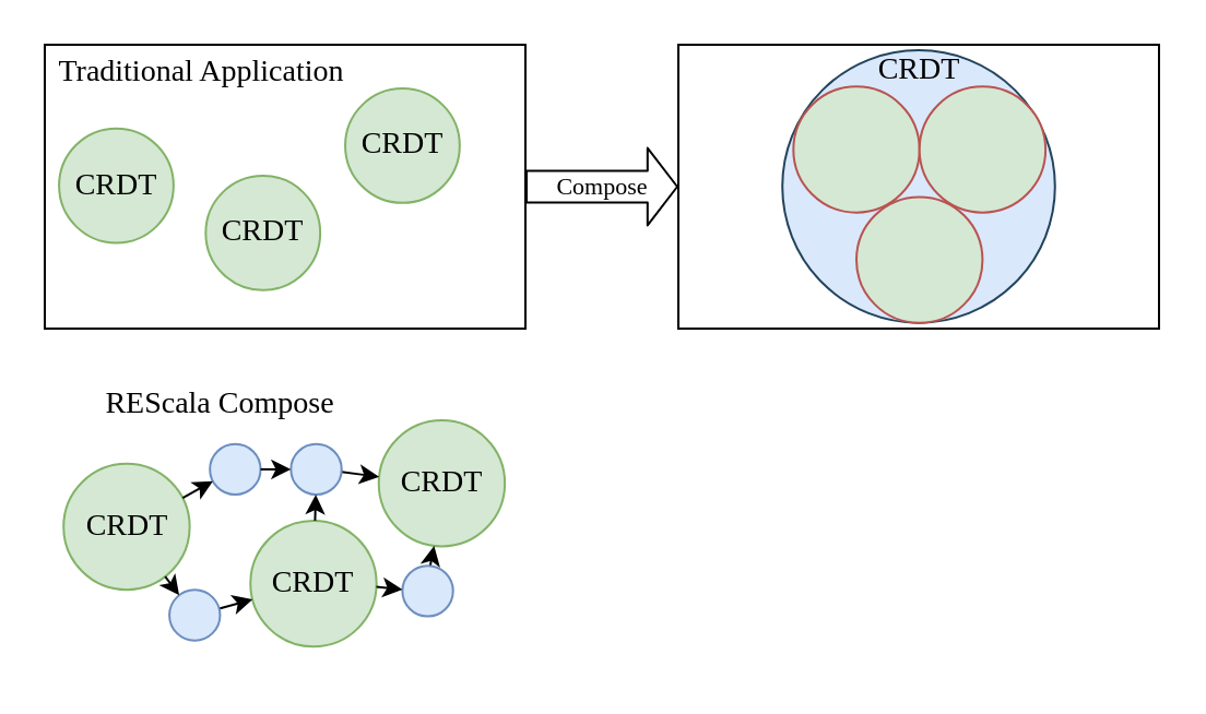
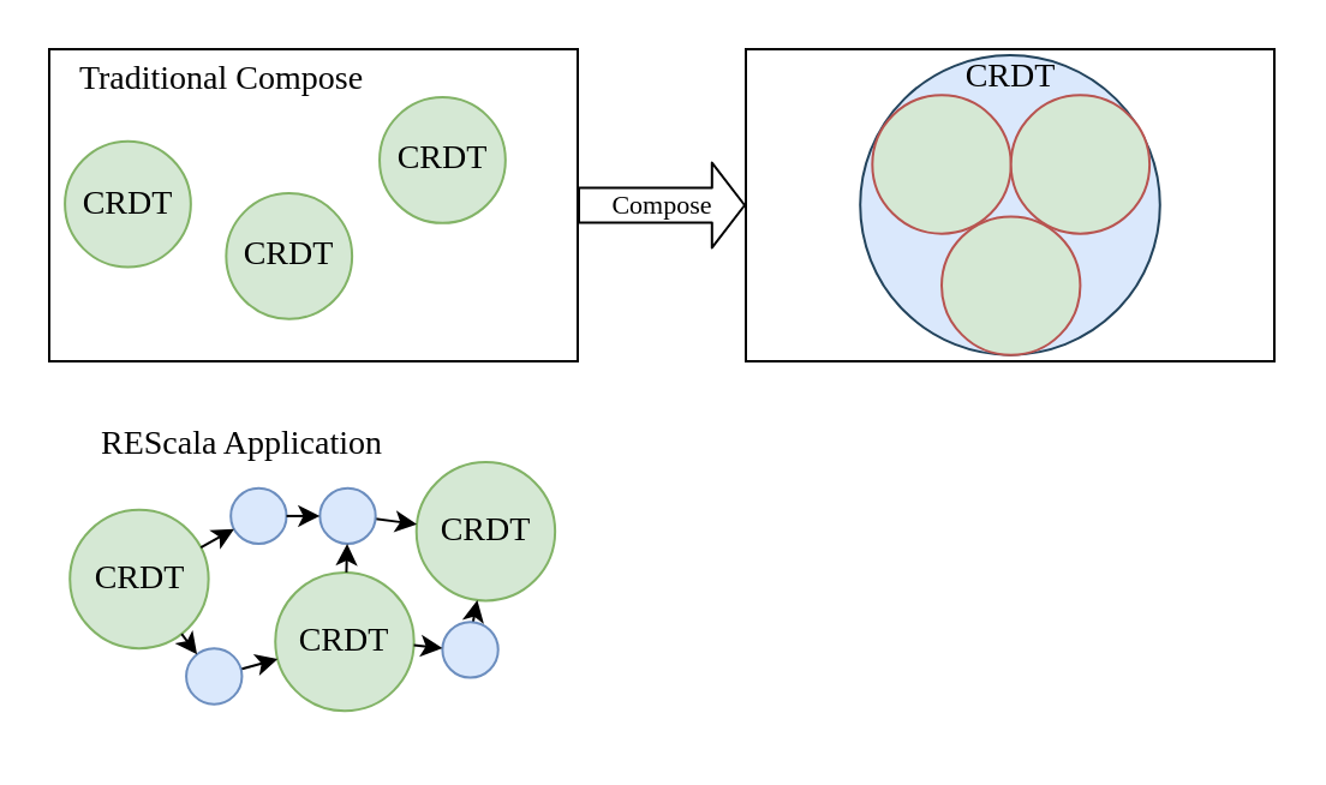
- <mxCell id="26" value="Traditional Application" style="text;strokeColor=none;fillColor=none;align=center;verticalAlign=middle;whiteSpace=wrap;rounded=0;fontSize=14;fontFamily=Libertinus Serif;" parent="21" vertex="1"><mxGeometry y="6.667" width="144.079" height="13.333" as="geometry" /></mxCell>
+ <mxCell id="26" value="Traditional Compose" style="text;strokeColor=none;fillColor=none;align=center;verticalAlign=middle;whiteSpace=wrap;rounded=0;fontSize=14;fontFamily=Libertinus Serif;" parent="21" vertex="1"><mxGeometry y="6.667" width="144.079" height="13.333" as="geometry" /></mxCell>
- <mxCell id="8" value="REScala Compose" style="text;strokeColor=none;fillColor=none;align=center;verticalAlign=middle;whiteSpace=wrap;rounded=0;fontSize=14;fontFamily=Libertinus Serif;" parent="4" vertex="1"><mxGeometry width="158.689" height="14.444" as="geometry" /></mxCell>
+ <mxCell id="8" value="REScala Application" style="text;strokeColor=none;fillColor=none;align=center;verticalAlign=middle;whiteSpace=wrap;rounded=0;fontSize=14;fontFamily=Libertinus Serif;" parent="4" vertex="1"><mxGeometry width="158.689" height="14.444" as="geometry" /></mxCell>
